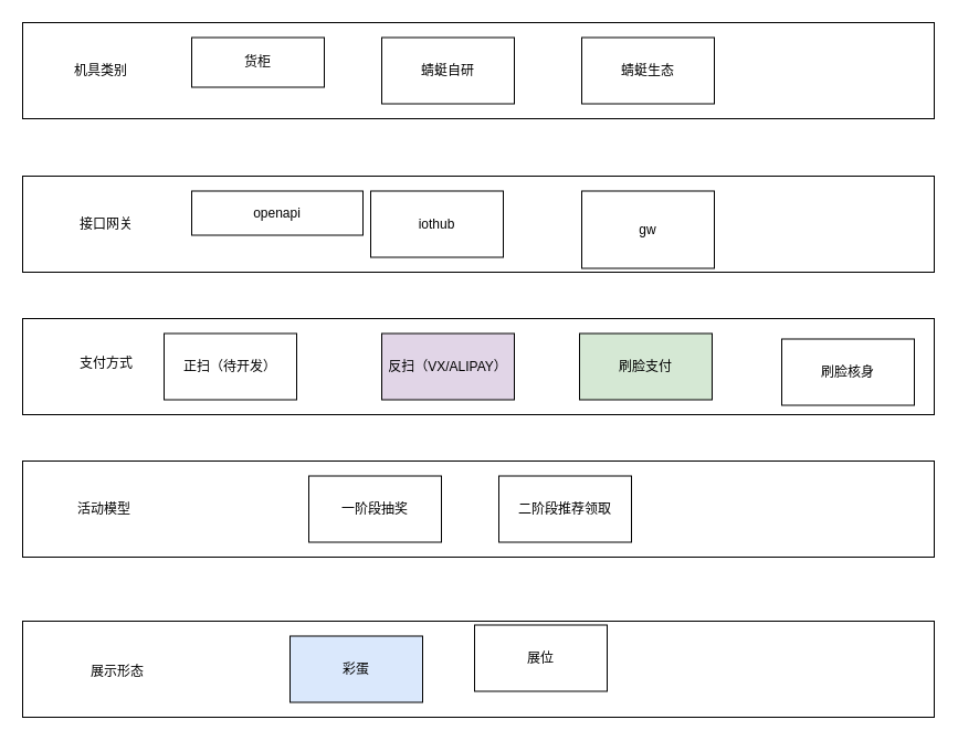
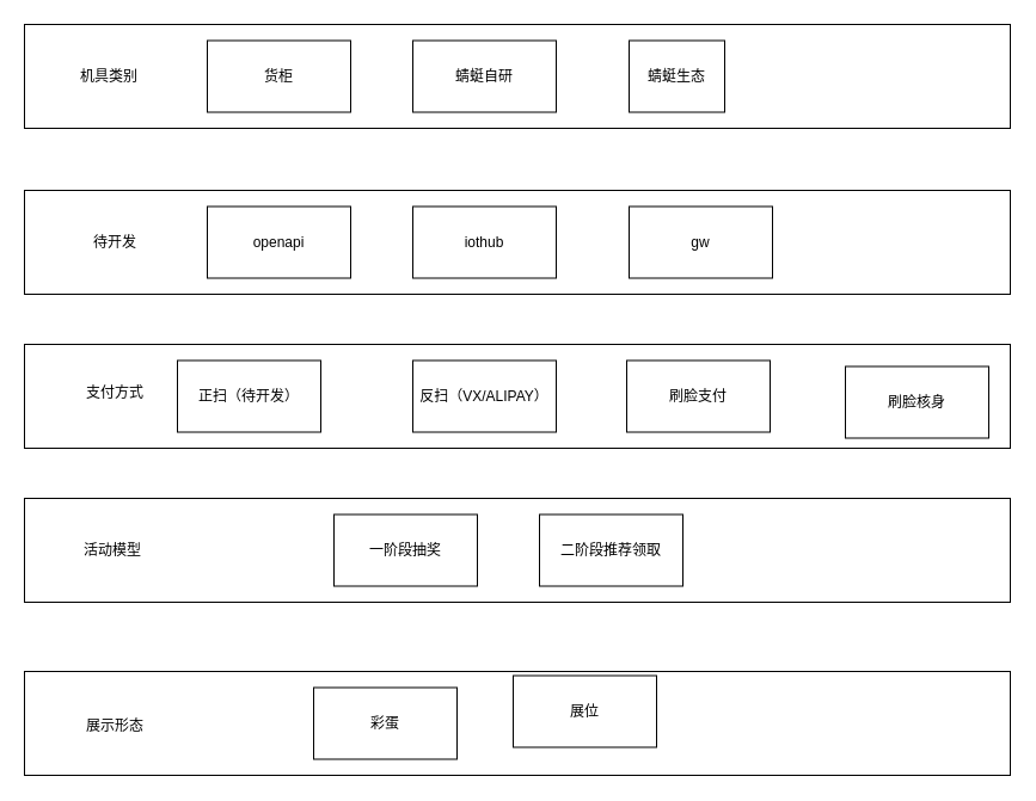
- <mxCell id="8" value="货柜" style="rounded=0;whiteSpace=wrap;html=1;" vertex="1" parent="1"><mxGeometry x="173" y="33.5" width="120" height="45" as="geometry" /></mxCell>
+ <mxCell id="8" value="货柜" style="rounded=0;whiteSpace=wrap;html=1;" vertex="1" parent="1"><mxGeometry x="173" y="33.5" width="120" height="60" as="geometry" /></mxCell>
- <mxCell id="9" value="蜻蜓生态" style="rounded=0;whiteSpace=wrap;html=1;" vertex="1" parent="1"><mxGeometry x="526" y="33.5" width="120" height="60" as="geometry" /></mxCell>
+ <mxCell id="9" value="蜻蜓生态" style="rounded=0;whiteSpace=wrap;html=1;" vertex="1" parent="1"><mxGeometry x="526" y="33.5" width="80" height="60" as="geometry" /></mxCell>
- <mxCell id="4" value="openapi" style="rounded=0;whiteSpace=wrap;html=1;" vertex="1" parent="1"><mxGeometry x="173" y="172.5" width="155" height="40" as="geometry" /></mxCell>
+ <mxCell id="4" value="openapi" style="rounded=0;whiteSpace=wrap;html=1;" vertex="1" parent="1"><mxGeometry x="173" y="172.5" width="120" height="60" as="geometry" /></mxCell>
- <mxCell id="3" value="iothub" style="rounded=0;whiteSpace=wrap;html=1;" vertex="1" parent="1"><mxGeometry x="335" y="172.5" width="120" height="60" as="geometry" /></mxCell>
+ <mxCell id="3" value="iothub" style="rounded=0;whiteSpace=wrap;html=1;" vertex="1" parent="1"><mxGeometry x="345" y="172.5" width="120" height="60" as="geometry" /></mxCell>
- <mxCell id="22" value="接口网关" style="text;html=1;strokeColor=none;fillColor=none;align=center;verticalAlign=middle;whiteSpace=wrap;rounded=0;" vertex="1" parent="1"><mxGeometry x="66" y="187.5" width="60" height="30" as="geometry" /></mxCell>
+ <mxCell id="22" value="待开发" style="text;html=1;strokeColor=none;fillColor=none;align=center;verticalAlign=middle;whiteSpace=wrap;rounded=0;" vertex="1" parent="1"><mxGeometry x="66" y="187.5" width="60" height="30" as="geometry" /></mxCell>
- <mxCell id="5" value="gw" style="rounded=0;whiteSpace=wrap;html=1;" vertex="1" parent="1"><mxGeometry x="526" y="172.5" width="120" height="70" as="geometry" /></mxCell>
+ <mxCell id="5" value="gw" style="rounded=0;whiteSpace=wrap;html=1;" vertex="1" parent="1"><mxGeometry x="526" y="172.5" width="120" height="60" as="geometry" /></mxCell>
- <mxCell id="17" value="反扫（VX/ALIPAY）" style="rounded=0;whiteSpace=wrap;html=1;fillColor=#e1d5e7;" vertex="1" parent="1"><mxGeometry x="345" y="301.5" width="120" height="60" as="geometry" /></mxCell>
+ <mxCell id="17" value="反扫（VX/ALIPAY）" style="rounded=0;whiteSpace=wrap;html=1;" vertex="1" parent="1"><mxGeometry x="345" y="301.5" width="120" height="60" as="geometry" /></mxCell>
- <mxCell id="19" value="刷脸支付" style="rounded=0;whiteSpace=wrap;html=1;fillColor=#d5e8d4;" vertex="1" parent="1"><mxGeometry x="524" y="301.5" width="120" height="60" as="geometry" /></mxCell>
+ <mxCell id="19" value="刷脸支付" style="rounded=0;whiteSpace=wrap;html=1;" vertex="1" parent="1"><mxGeometry x="524" y="301.5" width="120" height="60" as="geometry" /></mxCell>
- <mxCell id="15" value="彩蛋" style="rounded=0;whiteSpace=wrap;html=1;fillColor=#dae8fc;" vertex="1" parent="1"><mxGeometry x="262" y="575.5" width="120" height="60" as="geometry" /></mxCell>
+ <mxCell id="15" value="彩蛋" style="rounded=0;whiteSpace=wrap;html=1;" vertex="1" parent="1"><mxGeometry x="262" y="575.5" width="120" height="60" as="geometry" /></mxCell>
- <mxCell id="25" value="展示形态" style="text;html=1;strokeColor=none;fillColor=none;align=center;verticalAlign=middle;whiteSpace=wrap;rounded=0;" vertex="1" parent="1"><mxGeometry x="76" y="593" width="60" height="30" as="geometry" /></mxCell>
+ <mxCell id="25" value="展示形态" style="text;html=1;strokeColor=none;fillColor=none;align=center;verticalAlign=middle;whiteSpace=wrap;rounded=0;" vertex="1" parent="1"><mxGeometry x="66" y="593" width="60" height="30" as="geometry" /></mxCell>
